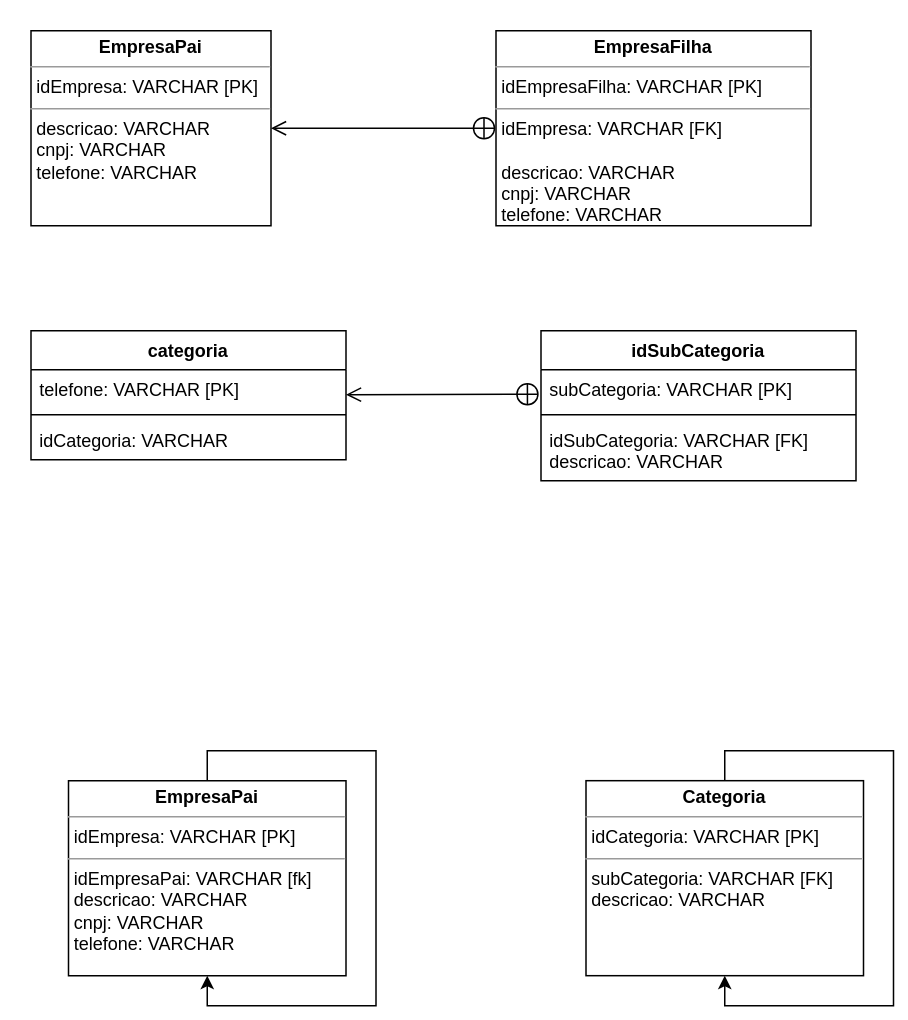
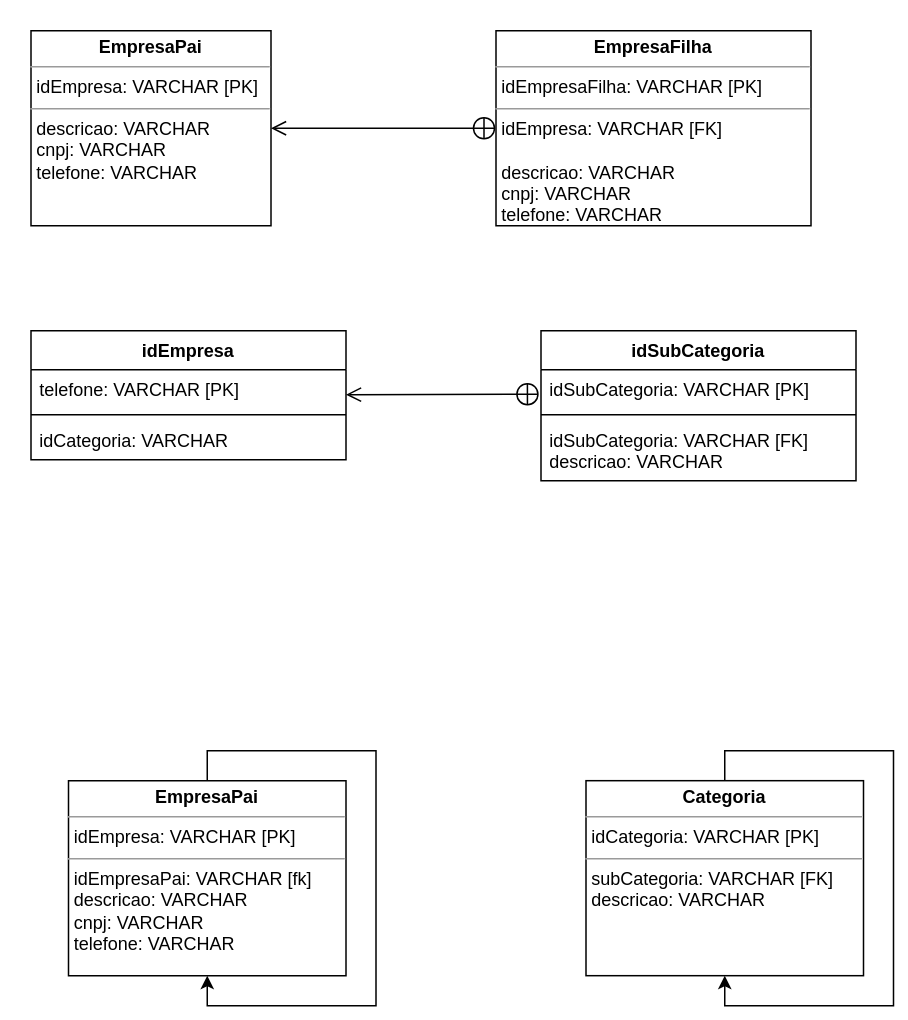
- <mxCell id="5" value="categoria" style="swimlane;fontStyle=1;align=center;verticalAlign=top;childLayout=stackLayout;horizontal=1;startSize=26;horizontalStack=0;resizeParent=1;resizeParentMax=0;resizeLast=0;collapsible=1;marginBottom=0;whiteSpace=wrap;html=1;" vertex="1" parent="1"><mxGeometry x="20" y="220" width="210" height="86" as="geometry" /></mxCell>
+ <mxCell id="5" value="idEmpresa" style="swimlane;fontStyle=1;align=center;verticalAlign=top;childLayout=stackLayout;horizontal=1;startSize=26;horizontalStack=0;resizeParent=1;resizeParentMax=0;resizeLast=0;collapsible=1;marginBottom=0;whiteSpace=wrap;html=1;" vertex="1" parent="1"><mxGeometry x="20" y="220" width="210" height="86" as="geometry" /></mxCell>
- <mxCell id="10" value="subCategoria: VARCHAR [PK]" style="text;strokeColor=none;fillColor=none;align=left;verticalAlign=top;spacingLeft=4;spacingRight=4;overflow=hidden;rotatable=0;points=[[0,0.5],[1,0.5]];portConstraint=eastwest;whiteSpace=wrap;html=1;" vertex="1" parent="9"><mxGeometry y="26" width="210" height="26" as="geometry" /></mxCell>
+ <mxCell id="10" value="idSubCategoria: VARCHAR [PK]" style="text;strokeColor=none;fillColor=none;align=left;verticalAlign=top;spacingLeft=4;spacingRight=4;overflow=hidden;rotatable=0;points=[[0,0.5],[1,0.5]];portConstraint=eastwest;whiteSpace=wrap;html=1;" vertex="1" parent="9"><mxGeometry y="26" width="210" height="26" as="geometry" /></mxCell>
